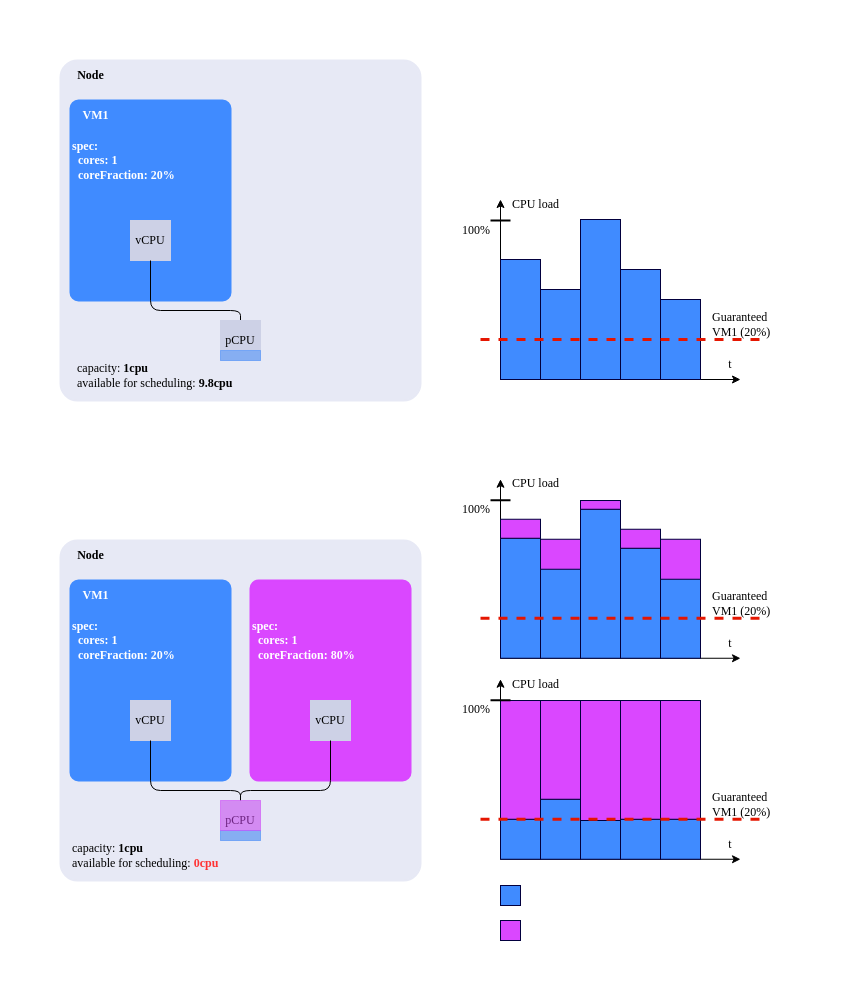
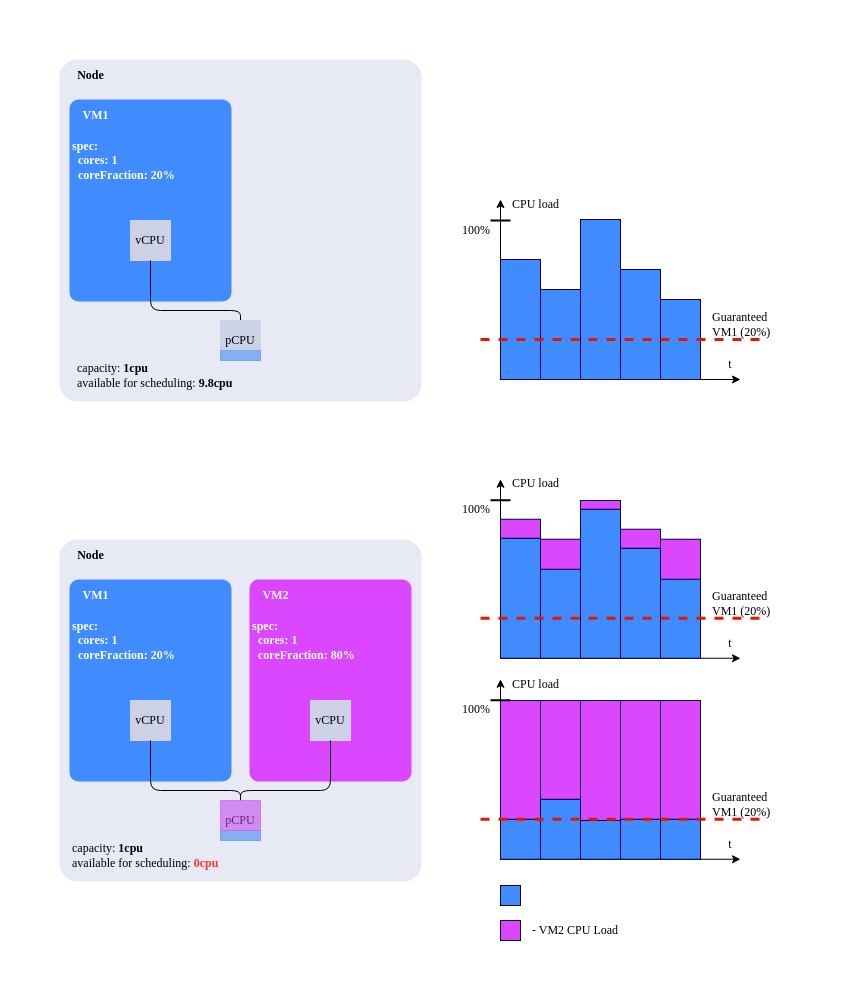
+ <mxCell id="50" value="VM2" style="text;html=1;align=center;verticalAlign=middle;resizable=0;points=[];autosize=1;strokeColor=none;fillColor=none;fontFamily=JetBrains Mono;fontColor=#FFFFFF;fontStyle=1" parent="1" vertex="1"><mxGeometry x="250" y="580" width="50" height="30" as="geometry" /></mxCell>
+ <mxCell id="46" value="- VM2 CPU Load" style="text;html=1;align=left;verticalAlign=middle;resizable=0;points=[];autosize=1;strokeColor=none;fillColor=none;fontFamily=JetBrains Mono;fontColor=default;labelBackgroundColor=none;fontSource=https%3A%2F%2Ffonts.googleapis.com%2Fcss%3Ffamily%3DJetBrains%2BMono;opacity=60;" parent="1" vertex="1"><mxGeometry x="530" y="915" width="120" height="30" as="geometry" /></mxCell>
